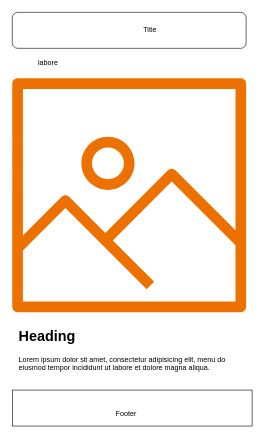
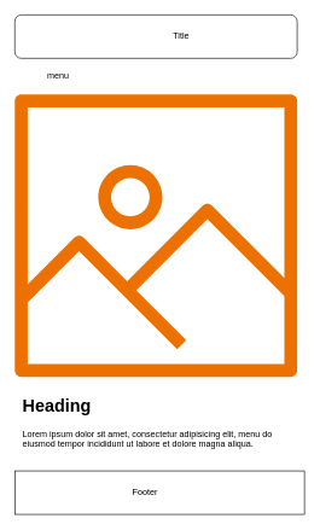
- <mxCell id="5" value="labore" style="text;html=1;align=center;verticalAlign=middle;whiteSpace=wrap;rounded=0;" vertex="1" parent="1"><mxGeometry x="50" y="90" width="60" height="30" as="geometry" /></mxCell>
+ <mxCell id="5" value="menu" style="text;html=1;align=center;verticalAlign=middle;whiteSpace=wrap;rounded=0;" vertex="1" parent="1"><mxGeometry x="50" y="90" width="60" height="30" as="geometry" /></mxCell>
- <mxCell id="9" value="Footer" style="text;html=1;align=center;verticalAlign=middle;whiteSpace=wrap;rounded=0;" vertex="1" parent="1"><mxGeometry x="180" y="675" width="60" height="30" as="geometry" /></mxCell>
+ <mxCell id="9" value="Footer" style="text;html=1;align=center;verticalAlign=middle;whiteSpace=wrap;rounded=0;" vertex="1" parent="1"><mxGeometry x="170" y="665" width="60" height="30" as="geometry" /></mxCell>
